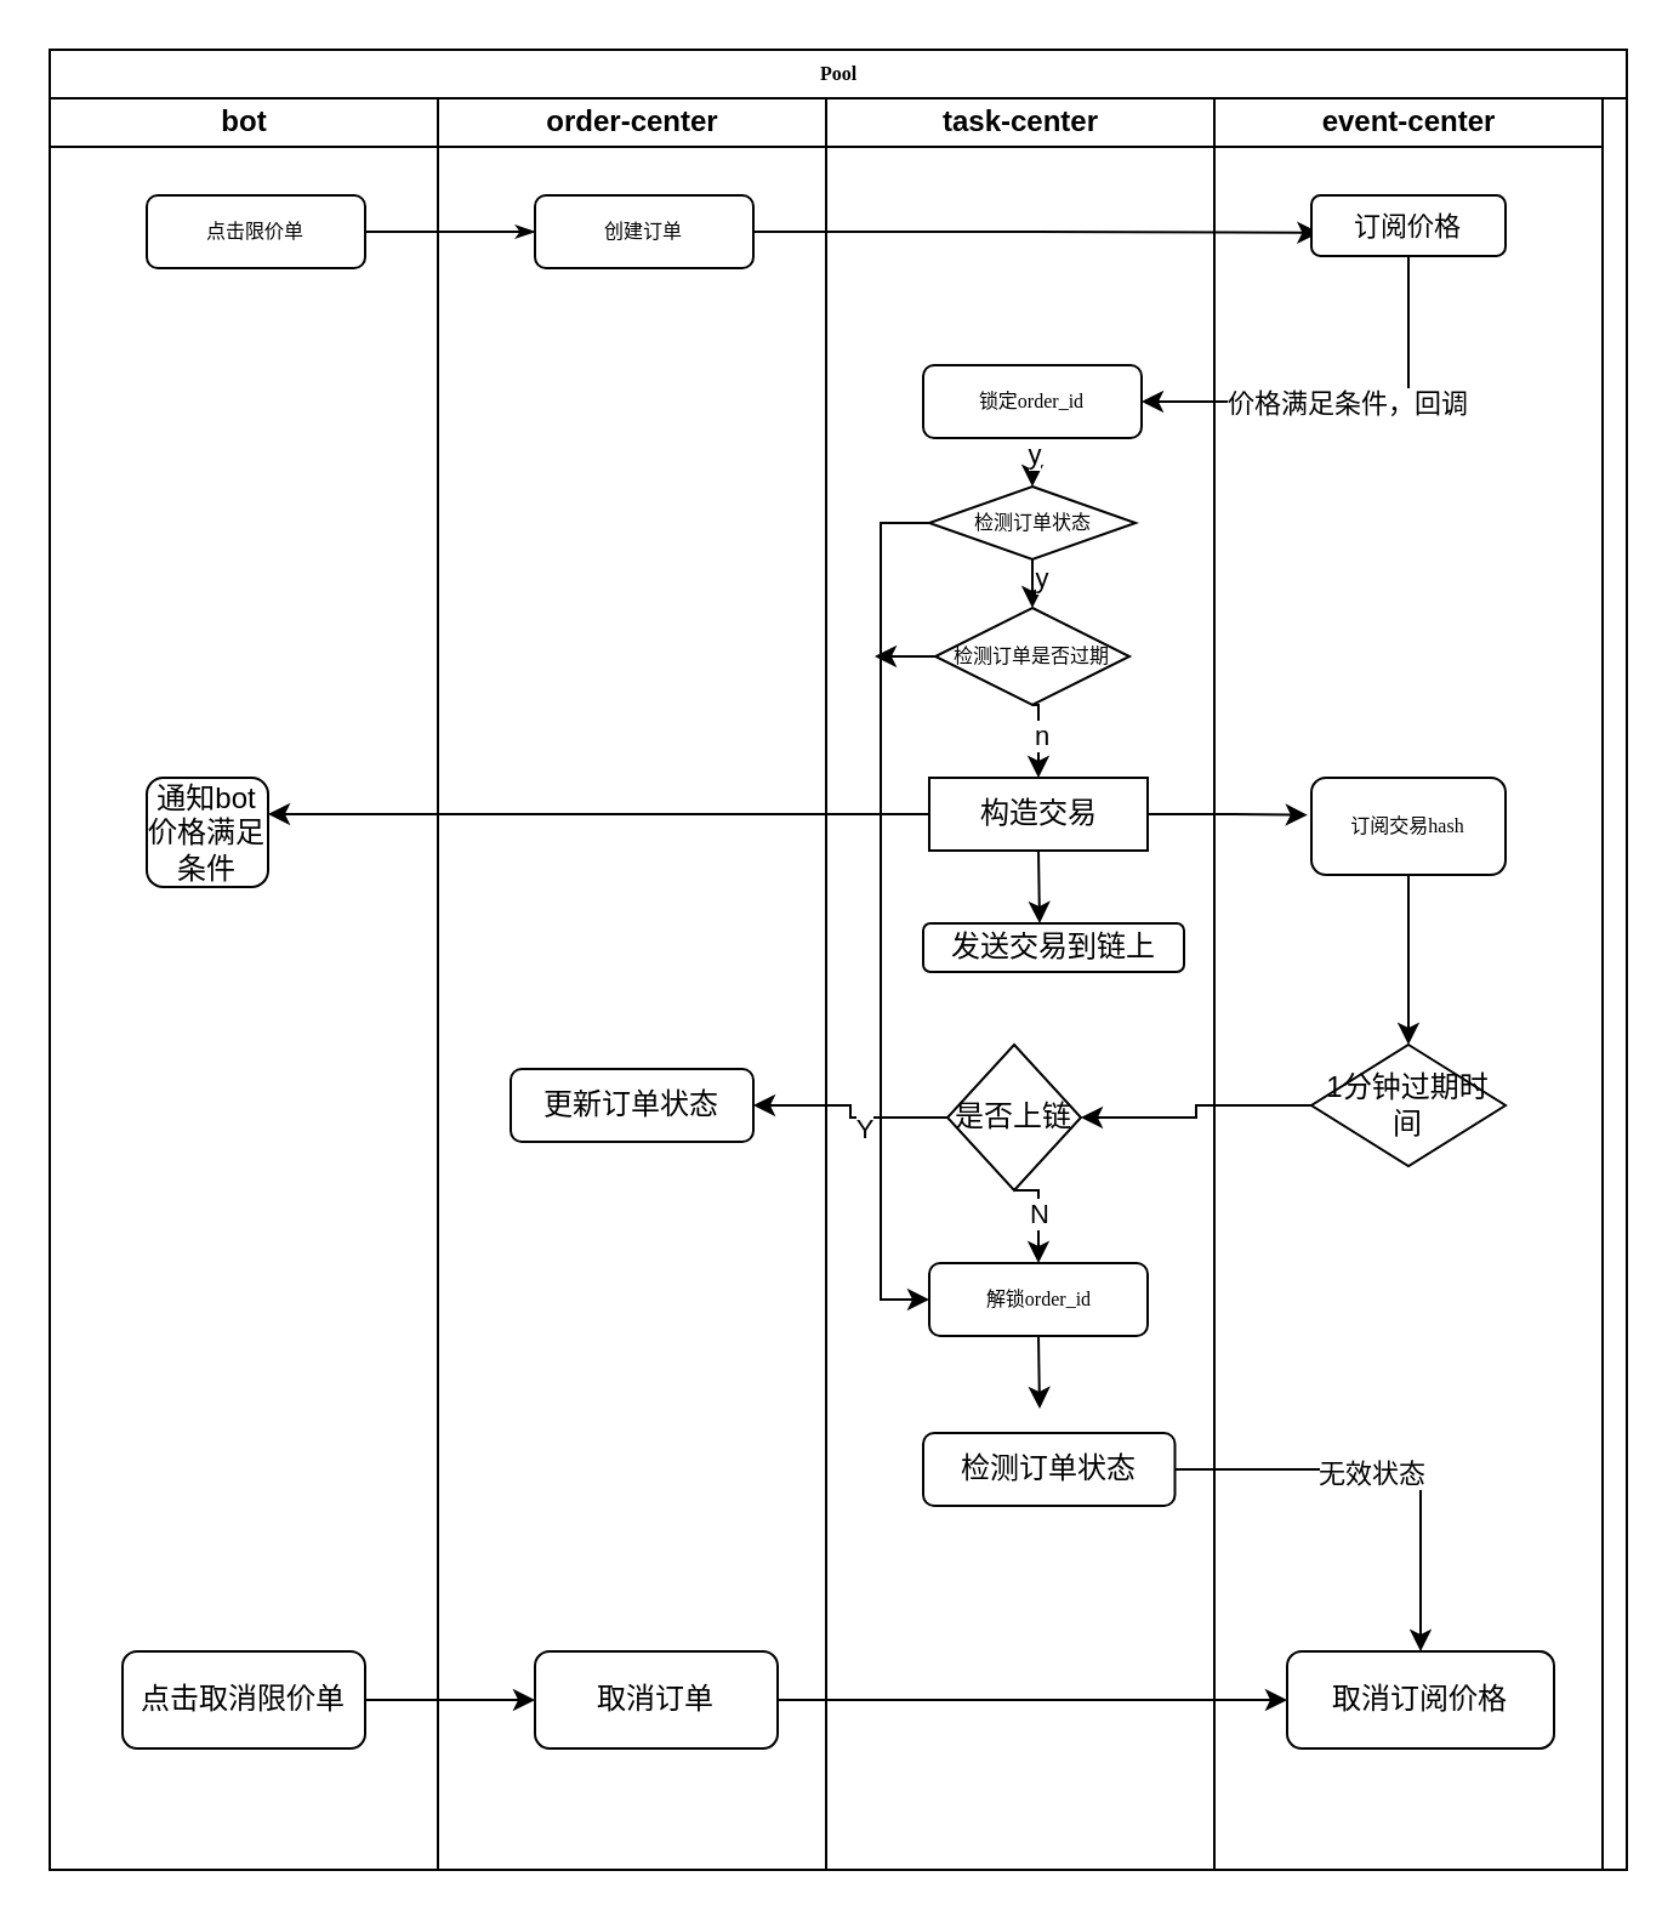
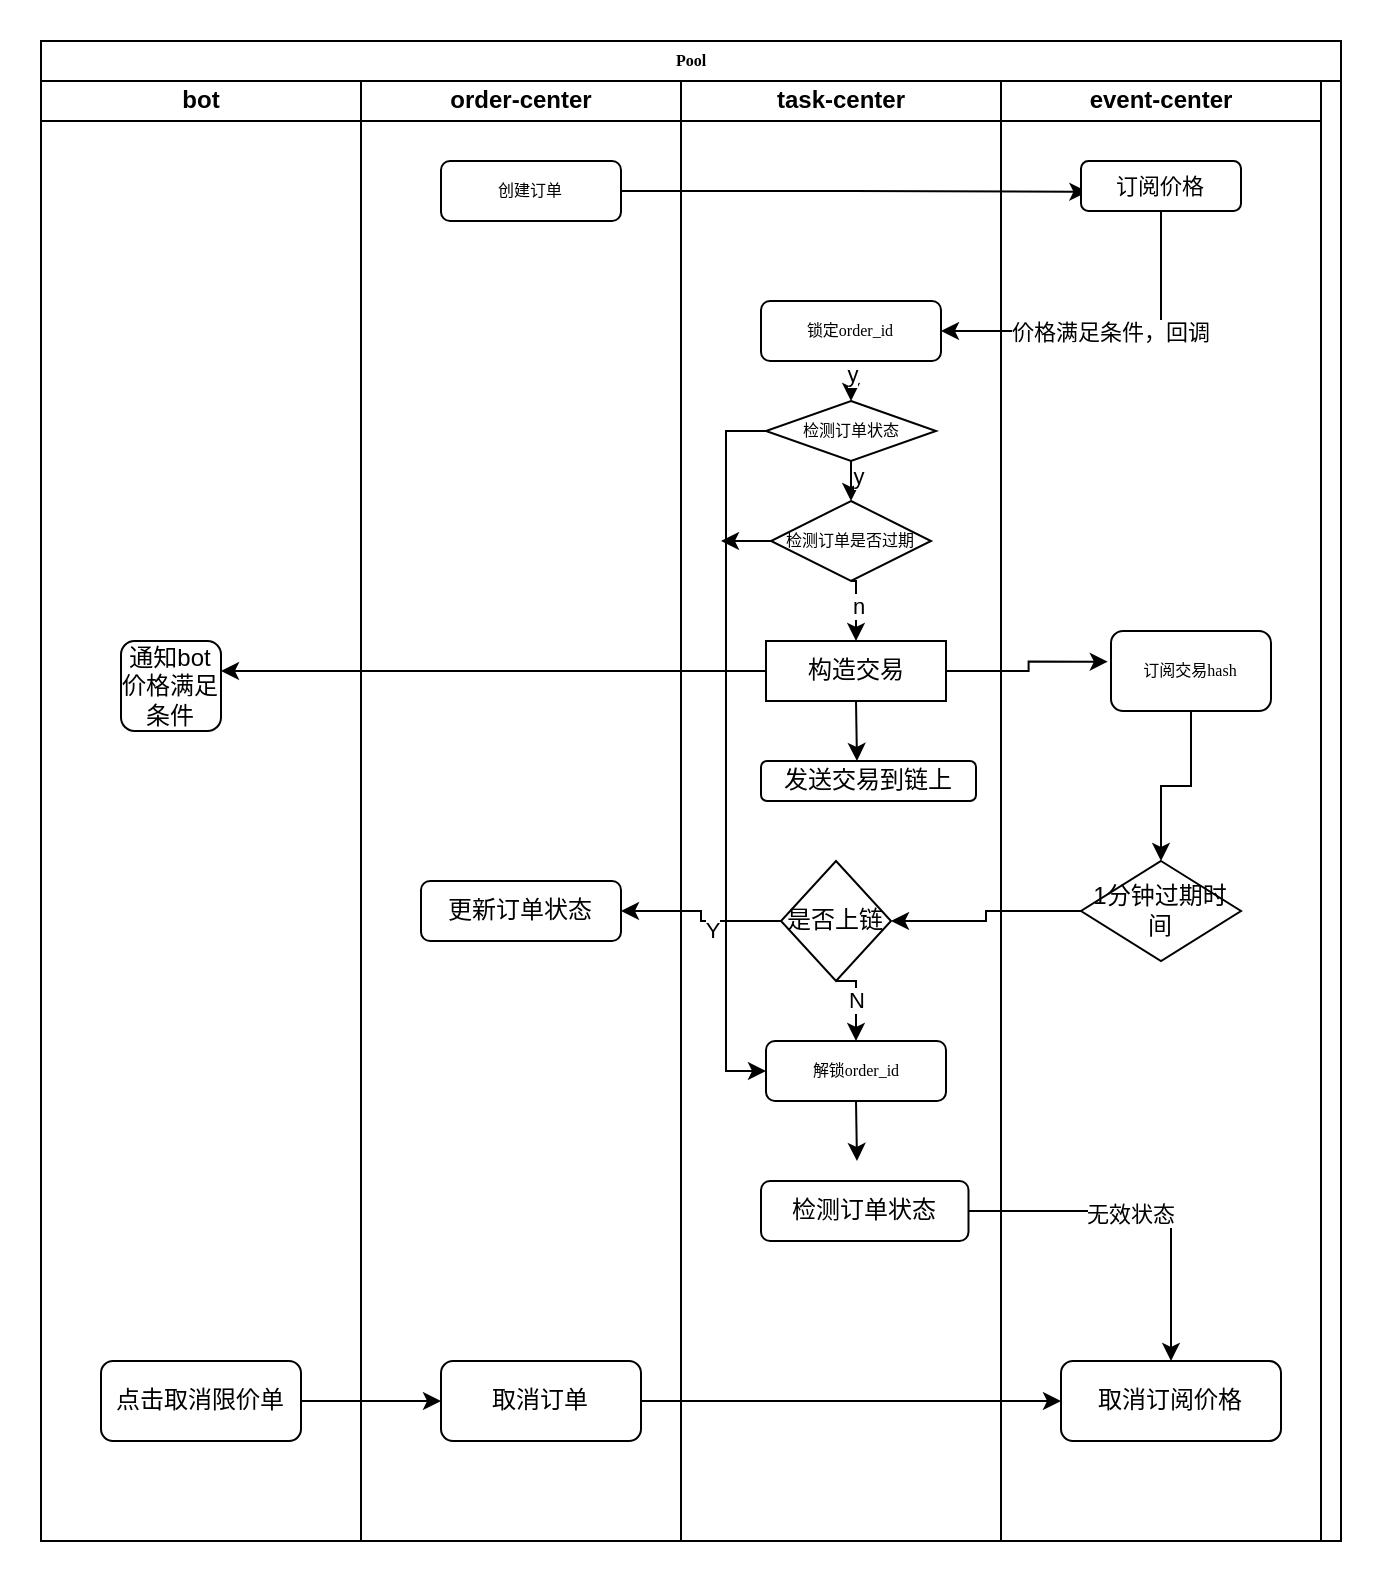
- <mxCell id="4" value="点击限价单" style="rounded=1;whiteSpace=wrap;html=1;shadow=0;labelBackgroundColor=none;strokeWidth=1;fontFamily=Verdana;fontSize=8;align=center;" parent="3" vertex="1"><mxGeometry x="40" y="40" width="90" height="30" as="geometry" /></mxCell>
- <mxCell id="7" style="edgeStyle=orthogonalEdgeStyle;rounded=1;html=1;labelBackgroundColor=none;startArrow=none;startFill=0;startSize=5;endArrow=classicThin;endFill=1;endSize=5;jettySize=auto;orthogonalLoop=1;strokeWidth=1;fontFamily=Verdana;fontSize=8" parent="2" source="4" target="9" edge="1"><mxGeometry relative="1" as="geometry" /></mxCell>
- <mxCell id="46" value="订阅交易hash" style="rounded=1;whiteSpace=wrap;html=1;shadow=0;labelBackgroundColor=none;strokeWidth=1;fontFamily=Verdana;fontSize=8;align=center;" parent="43" vertex="1"><mxGeometry x="40" y="280" width="80" height="40" as="geometry" /></mxCell>
+ <mxCell id="46" value="订阅交易hash" style="rounded=1;whiteSpace=wrap;html=1;shadow=0;labelBackgroundColor=none;strokeWidth=1;fontFamily=Verdana;fontSize=8;align=center;" parent="43" vertex="1"><mxGeometry x="55" y="275" width="80" height="40" as="geometry" /></mxCell>
